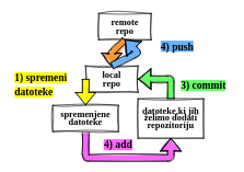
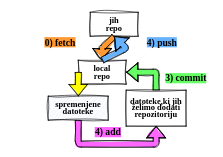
- <mxCell id="2" value="&lt;p style=&quot;line-height: 90%;&quot;&gt;&lt;b style=&quot;font-size: 14px;&quot;&gt;&lt;font style=&quot;font-size: 14px;&quot; face=&quot;Comic Sans MS&quot;&gt;remote&lt;br&gt;repo&lt;/font&gt;&lt;/b&gt;&lt;/p&gt;" style="rounded=0;whiteSpace=wrap;html=1;sketch=1;curveFitting=1;jiggle=2;" parent="1" vertex="1"><mxGeometry x="150" y="20" width="80" height="40" as="geometry" /></mxCell>
+ <mxCell id="2" value="&lt;p style=&quot;line-height: 90%;&quot;&gt;&lt;b style=&quot;font-size: 14px;&quot;&gt;&lt;font style=&quot;font-size: 14px;&quot; face=&quot;Comic Sans MS&quot;&gt;jih&lt;br&gt;repo&lt;/font&gt;&lt;/b&gt;&lt;/p&gt;" style="rounded=0;whiteSpace=wrap;html=1;sketch=1;curveFitting=1;jiggle=2;" parent="1" vertex="1"><mxGeometry x="150" y="20" width="80" height="40" as="geometry" /></mxCell>
+ <mxCell id="10" value="&lt;b&gt;&lt;font style=&quot;background-color: rgb(255, 153, 51); font-size: 16px;&quot; face=&quot;Comic Sans MS&quot;&gt;0) fetch&lt;/font&gt;&lt;/b&gt;" style="text;html=1;strokeColor=none;fillColor=none;align=center;verticalAlign=middle;whiteSpace=wrap;rounded=0;" parent="1" vertex="1"><mxGeometry x="60" y="50" width="80" height="40" as="geometry" /></mxCell>
- <mxCell id="11" value="&lt;p style=&quot;line-height: 170%;&quot;&gt;&lt;b&gt;&lt;font style=&quot;font-size: 16px; background-color: rgb(255, 255, 0);&quot; face=&quot;Comic Sans MS&quot;&gt;1) spremeni datoteke&lt;/font&gt;&lt;/b&gt;&lt;/p&gt;" style="text;html=1;strokeColor=none;fillColor=none;align=left;verticalAlign=middle;whiteSpace=wrap;rounded=0;" parent="1" vertex="1"><mxGeometry x="20" y="110" width="100" height="40" as="geometry" /></mxCell>
- <mxCell id="15" value="&lt;p style=&quot;line-height: 90%;&quot;&gt;&lt;b style=&quot;font-size: 14px;&quot;&gt;&lt;font style=&quot;font-size: 14px;&quot; face=&quot;Comic Sans MS&quot;&gt;spremenjene&lt;br&gt;datoteke&lt;/font&gt;&lt;/b&gt;&lt;/p&gt;" style="rounded=0;whiteSpace=wrap;html=1;sketch=1;curveFitting=1;jiggle=2;" parent="1" vertex="1"><mxGeometry x="80" y="160" width="100" height="40" as="geometry" /></mxCell>
+ <mxCell id="15" value="&lt;p style=&quot;line-height: 90%;&quot;&gt;&lt;b style=&quot;font-size: 14px;&quot;&gt;&lt;font style=&quot;font-size: 14px;&quot; face=&quot;Comic Sans MS&quot;&gt;spremenjene&lt;br&gt;datoteke&lt;/font&gt;&lt;/b&gt;&lt;/p&gt;" style="rounded=0;whiteSpace=wrap;html=1;sketch=1;curveFitting=1;jiggle=2;fillColor=#dae8fc;" parent="1" vertex="1"><mxGeometry x="80" y="160" width="100" height="40" as="geometry" /></mxCell>
